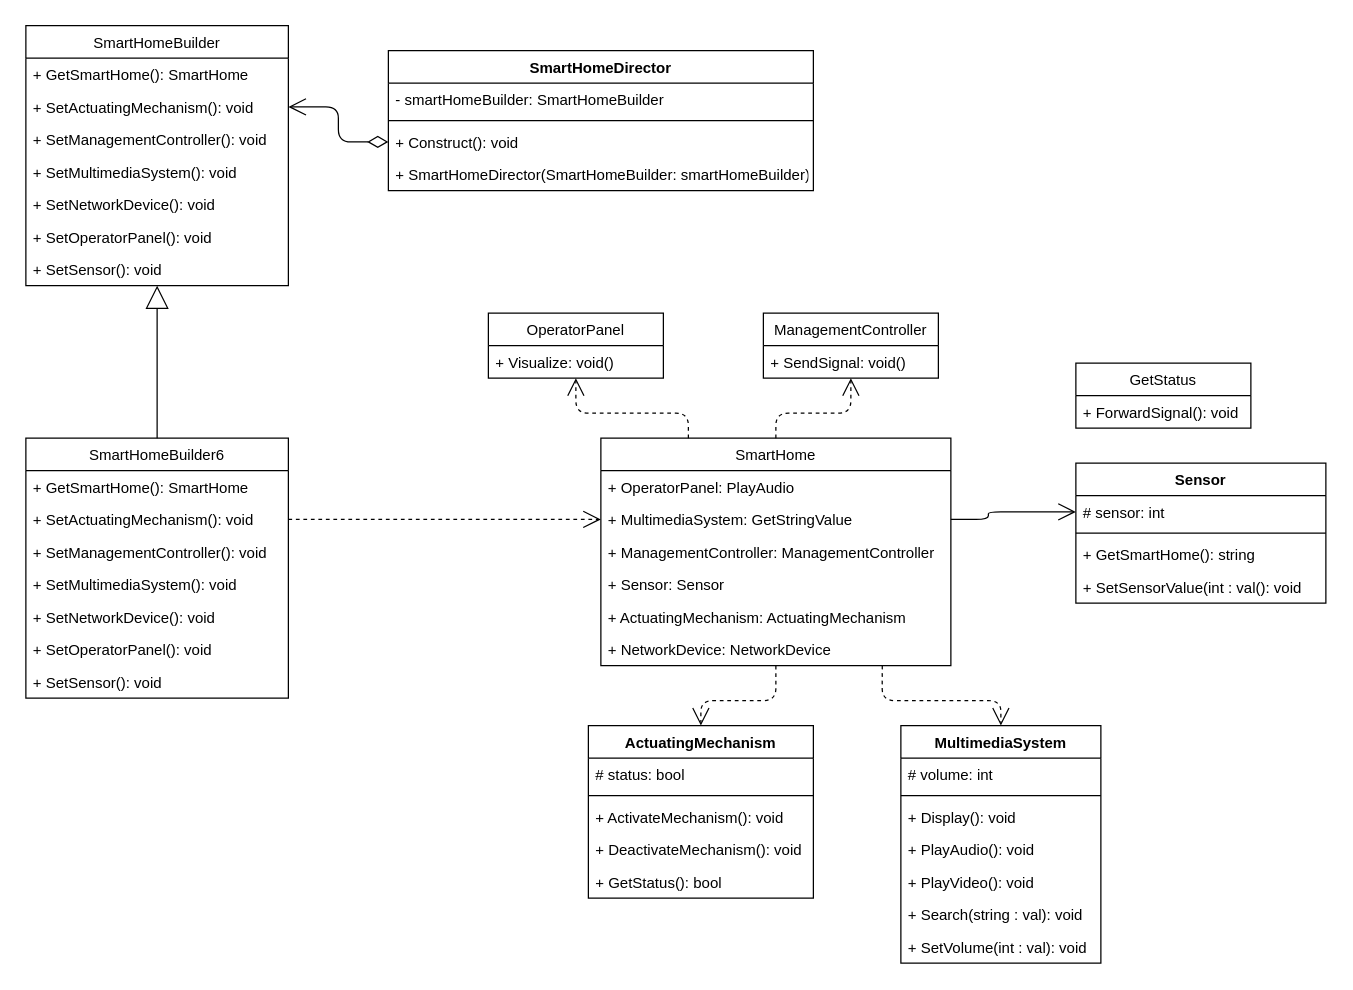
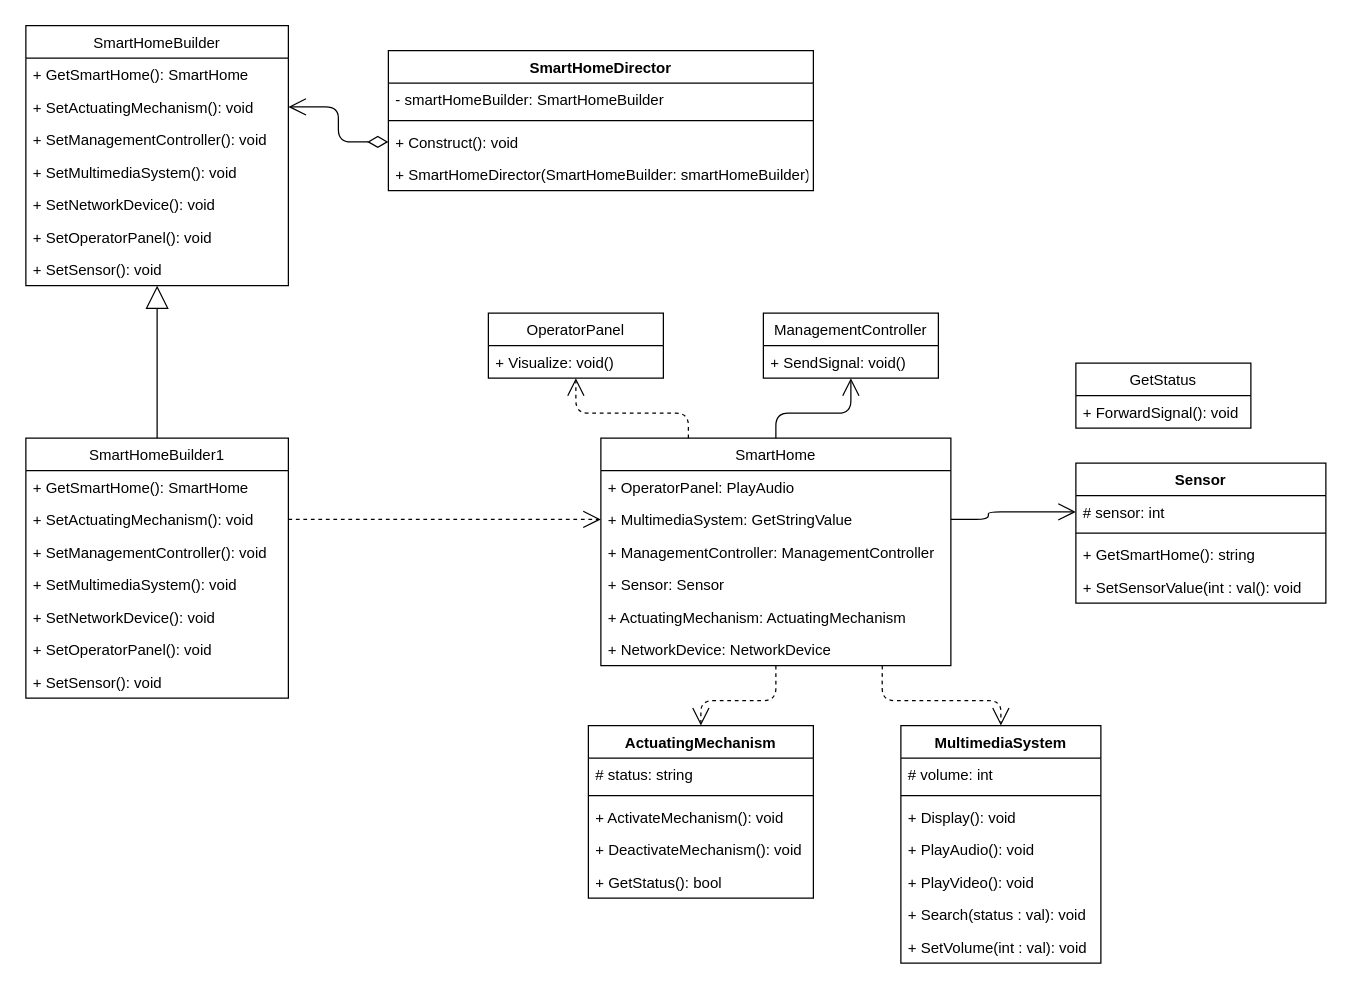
- <mxCell id="59" value="" style="endArrow=open;endFill=1;endSize=12;html=1;exitX=0.5;exitY=0;exitDx=0;exitDy=0;dashed=1;" edge="1" parent="1" source="25" target="43"><mxGeometry width="160" relative="1" as="geometry"><mxPoint x="560" y="360" as="sourcePoint" /><mxPoint x="470" y="312" as="targetPoint" /><Array as="points"><mxPoint x="620" y="330" /><mxPoint x="680" y="330" /></Array></mxGeometry></mxCell>
+ <mxCell id="59" value="" style="endArrow=open;endFill=1;endSize=12;html=1;exitX=0.5;exitY=0;exitDx=0;exitDy=0;" edge="1" parent="1" source="25" target="43"><mxGeometry width="160" relative="1" as="geometry"><mxPoint x="560" y="360" as="sourcePoint" /><mxPoint x="470" y="312" as="targetPoint" /><Array as="points"><mxPoint x="620" y="330" /><mxPoint x="680" y="330" /></Array></mxGeometry></mxCell>
- <mxCell id="15" value="SmartHomeBuilder6" style="swimlane;fontStyle=0;childLayout=stackLayout;horizontal=1;startSize=26;fillColor=none;horizontalStack=0;resizeParent=1;resizeParentMax=0;resizeLast=0;collapsible=1;marginBottom=0;" vertex="1" parent="1"><mxGeometry x="20" y="350" width="210" height="208" as="geometry" /></mxCell>
+ <mxCell id="15" value="SmartHomeBuilder1" style="swimlane;fontStyle=0;childLayout=stackLayout;horizontal=1;startSize=26;fillColor=none;horizontalStack=0;resizeParent=1;resizeParentMax=0;resizeLast=0;collapsible=1;marginBottom=0;" vertex="1" parent="1"><mxGeometry x="20" y="350" width="210" height="208" as="geometry" /></mxCell>
- <mxCell id="50" value="# status: bool" style="text;strokeColor=none;fillColor=none;align=left;verticalAlign=top;spacingLeft=4;spacingRight=4;overflow=hidden;rotatable=0;points=[[0,0.5],[1,0.5]];portConstraint=eastwest;" vertex="1" parent="49"><mxGeometry y="26" width="180" height="26" as="geometry" /></mxCell>
+ <mxCell id="50" value="# status: string" style="text;strokeColor=none;fillColor=none;align=left;verticalAlign=top;spacingLeft=4;spacingRight=4;overflow=hidden;rotatable=0;points=[[0,0.5],[1,0.5]];portConstraint=eastwest;" vertex="1" parent="49"><mxGeometry y="26" width="180" height="26" as="geometry" /></mxCell>
- <mxCell id="40" value="+ Search(string : val): void" style="text;strokeColor=none;fillColor=none;align=left;verticalAlign=top;spacingLeft=4;spacingRight=4;overflow=hidden;rotatable=0;points=[[0,0.5],[1,0.5]];portConstraint=eastwest;" vertex="1" parent="34"><mxGeometry y="138" width="160" height="26" as="geometry" /></mxCell>
+ <mxCell id="40" value="+ Search(status : val): void" style="text;strokeColor=none;fillColor=none;align=left;verticalAlign=top;spacingLeft=4;spacingRight=4;overflow=hidden;rotatable=0;points=[[0,0.5],[1,0.5]];portConstraint=eastwest;" vertex="1" parent="34"><mxGeometry y="138" width="160" height="26" as="geometry" /></mxCell>
